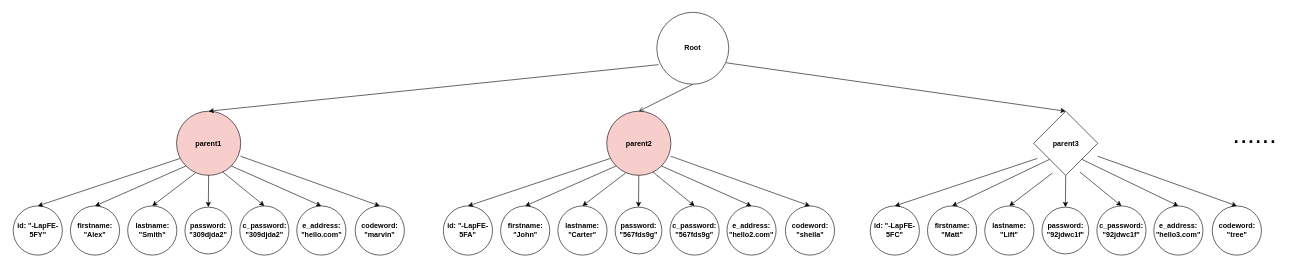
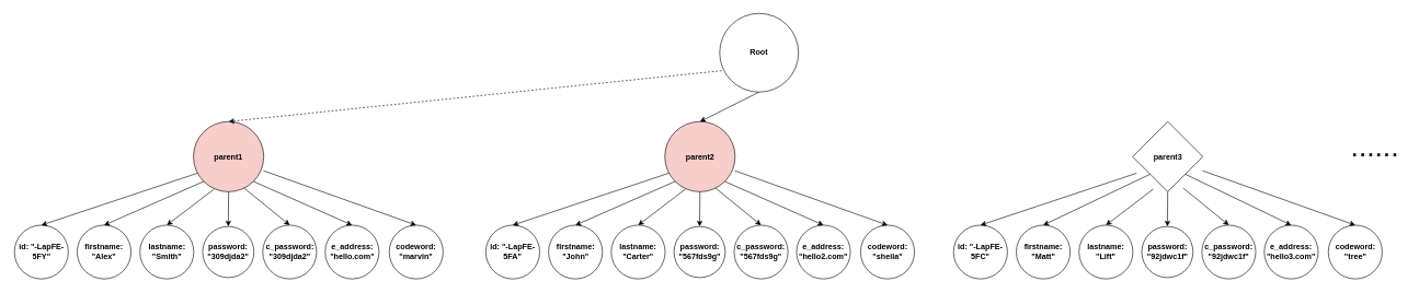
- <mxCell id="34" value="" style="endArrow=classic;html=1;exitX=0.965;exitY=0.702;exitDx=0;exitDy=0;entryX=0.5;entryY=0;entryDx=0;entryDy=0;exitPerimeter=0;" edge="1" parent="1" source="2" target="20"><mxGeometry width="50" height="50" relative="1" as="geometry"><mxPoint x="1017" y="122" as="sourcePoint" /><mxPoint x="1274" y="235" as="targetPoint" /></mxGeometry></mxCell>
- <mxCell id="5" value="" style="endArrow=classic;html=1;exitX=0.025;exitY=0.728;exitDx=0;exitDy=0;entryX=0.5;entryY=0;entryDx=0;entryDy=0;exitPerimeter=0;" parent="1" source="2" target="4" edge="1"><mxGeometry width="50" height="50" relative="1" as="geometry"><mxPoint x="884" y="325" as="sourcePoint" /><mxPoint x="1024" y="175" as="targetPoint" /></mxGeometry></mxCell>
+ <mxCell id="5" value="" style="endArrow=classic;html=1;exitX=0.025;exitY=0.728;exitDx=0;exitDy=0;entryX=0.5;entryY=0;entryDx=0;entryDy=0;exitPerimeter=0;dashed=1;" parent="1" source="2" target="4" edge="1"><mxGeometry width="50" height="50" relative="1" as="geometry"><mxPoint x="884" y="325" as="sourcePoint" /><mxPoint x="1024" y="175" as="targetPoint" /></mxGeometry></mxCell>
- <mxCell id="50" value="" style="endArrow=open;html=1;exitX=0.5;exitY=1;exitDx=0;exitDy=0;entryX=0.5;entryY=0;entryDx=0;entryDy=0;" edge="1" parent="1" source="2" target="36"><mxGeometry width="50" height="50" relative="1" as="geometry"><mxPoint x="1184" y="215" as="sourcePoint" /><mxPoint x="1234" y="165" as="targetPoint" /></mxGeometry></mxCell>
+ <mxCell id="50" value="" style="endArrow=classic;html=1;exitX=0.5;exitY=1;exitDx=0;exitDy=0;entryX=0.5;entryY=0;entryDx=0;entryDy=0;" edge="1" parent="1" source="2" target="36"><mxGeometry width="50" height="50" relative="1" as="geometry"><mxPoint x="1184" y="215" as="sourcePoint" /><mxPoint x="1234" y="165" as="targetPoint" /></mxGeometry></mxCell>
